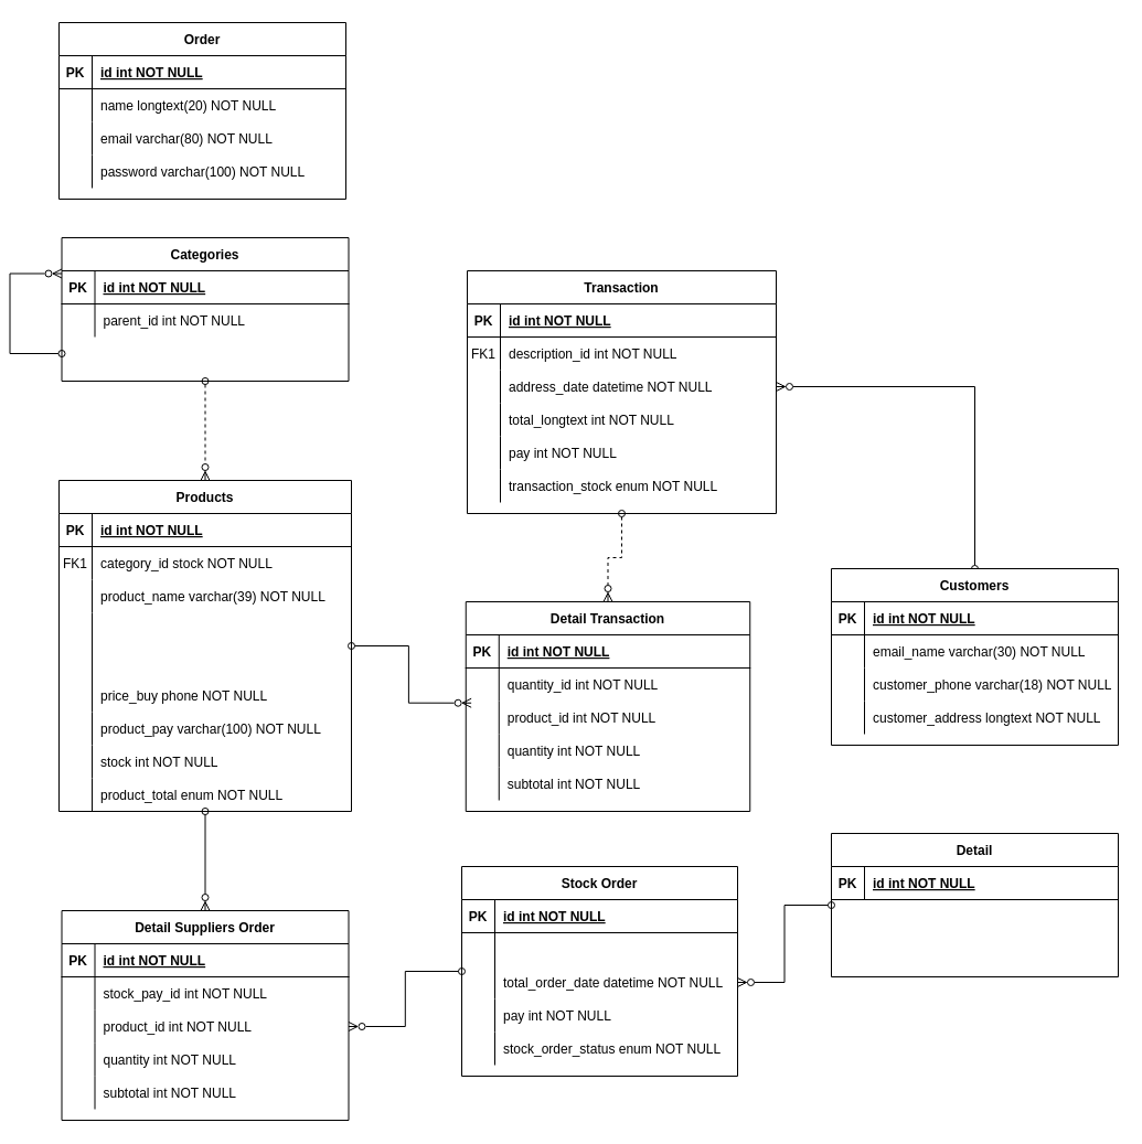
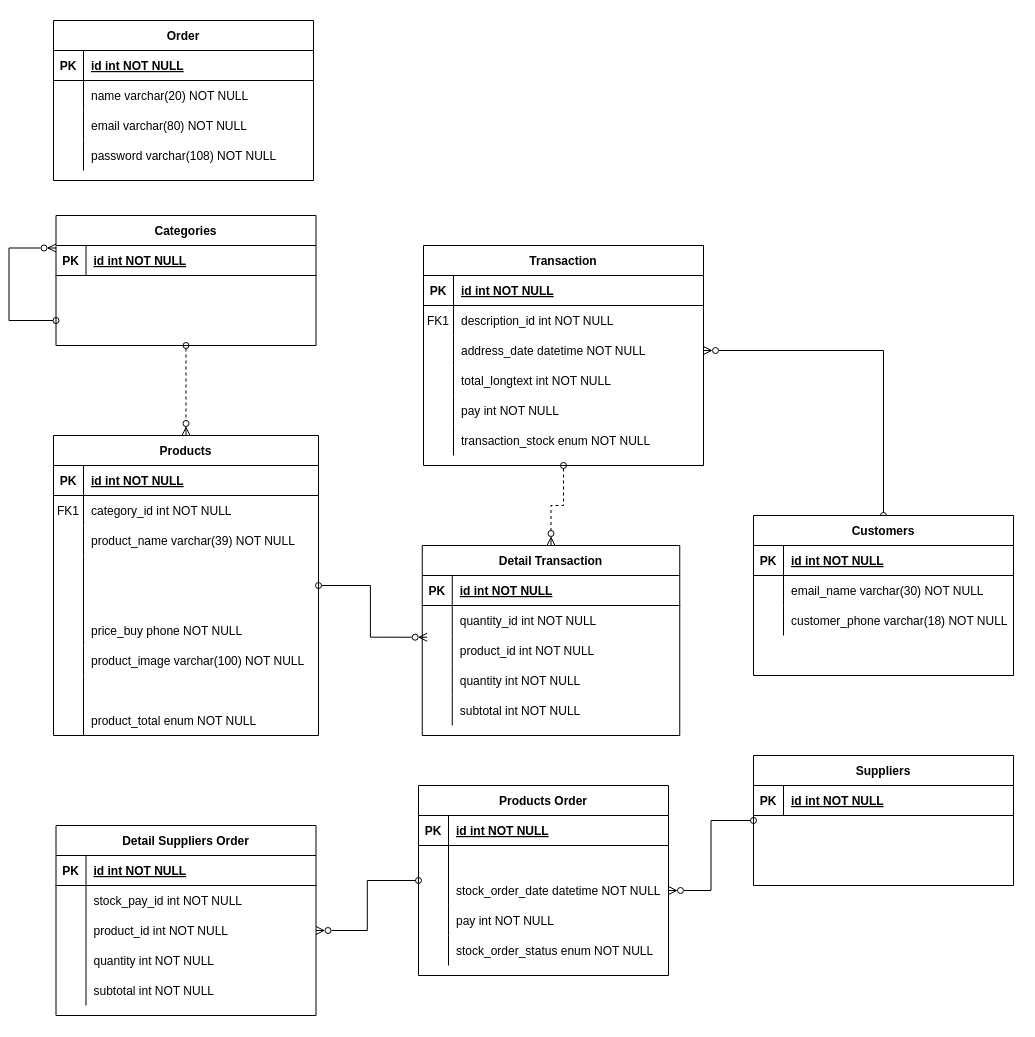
- <mxCell id="106" value="name longtext(20) NOT NULL" style="shape=partialRectangle;overflow=hidden;connectable=0;fillColor=none;top=0;left=0;bottom=0;right=0;align=left;spacingLeft=6;" parent="104" vertex="1"><mxGeometry x="30" width="230" height="30" as="geometry"><mxRectangle width="230" height="30" as="alternateBounds" /></mxGeometry></mxCell>
+ <mxCell id="106" value="name varchar(20) NOT NULL" style="shape=partialRectangle;overflow=hidden;connectable=0;fillColor=none;top=0;left=0;bottom=0;right=0;align=left;spacingLeft=6;" parent="104" vertex="1"><mxGeometry x="30" width="230" height="30" as="geometry"><mxRectangle width="230" height="30" as="alternateBounds" /></mxGeometry></mxCell>
- <mxCell id="112" value="password varchar(100) NOT NULL" style="shape=partialRectangle;overflow=hidden;connectable=0;fillColor=none;top=0;left=0;bottom=0;right=0;align=left;spacingLeft=6;" parent="110" vertex="1"><mxGeometry x="30" width="230" height="30" as="geometry"><mxRectangle width="230" height="30" as="alternateBounds" /></mxGeometry></mxCell>
+ <mxCell id="112" value="password varchar(108) NOT NULL" style="shape=partialRectangle;overflow=hidden;connectable=0;fillColor=none;top=0;left=0;bottom=0;right=0;align=left;spacingLeft=6;" parent="110" vertex="1"><mxGeometry x="30" width="230" height="30" as="geometry"><mxRectangle width="230" height="30" as="alternateBounds" /></mxGeometry></mxCell>
- <mxCell id="37" value="parent_id int NOT NULL" style="shape=partialRectangle;overflow=hidden;connectable=0;fillColor=none;top=0;left=0;bottom=0;right=0;align=left;spacingLeft=6;" parent="35" vertex="1"><mxGeometry x="30" width="230" height="30" as="geometry"><mxRectangle width="230" height="30" as="alternateBounds" /></mxGeometry></mxCell>
- <mxCell id="10" value="category_id stock NOT NULL" style="shape=partialRectangle;overflow=hidden;connectable=0;fillColor=none;top=0;left=0;bottom=0;right=0;align=left;spacingLeft=6;" parent="8" vertex="1"><mxGeometry x="30" width="235" height="30" as="geometry"><mxRectangle width="235" height="30" as="alternateBounds" /></mxGeometry></mxCell>
+ <mxCell id="10" value="category_id int NOT NULL" style="shape=partialRectangle;overflow=hidden;connectable=0;fillColor=none;top=0;left=0;bottom=0;right=0;align=left;spacingLeft=6;" parent="8" vertex="1"><mxGeometry x="30" width="235" height="30" as="geometry"><mxRectangle width="235" height="30" as="alternateBounds" /></mxGeometry></mxCell>
- <mxCell id="63" value="customer_address longtext NOT NULL" style="shape=partialRectangle;overflow=hidden;connectable=0;fillColor=none;top=0;left=0;bottom=0;right=0;align=left;spacingLeft=6;" parent="61" vertex="1"><mxGeometry x="30" width="230" height="30" as="geometry"><mxRectangle width="230" height="30" as="alternateBounds" /></mxGeometry></mxCell>
- <mxCell id="23" value="product_pay varchar(100) NOT NULL" style="shape=partialRectangle;overflow=hidden;connectable=0;fillColor=none;top=0;left=0;bottom=0;right=0;align=left;spacingLeft=6;" parent="21" vertex="1"><mxGeometry x="30" width="235" height="30" as="geometry"><mxRectangle width="235" height="30" as="alternateBounds" /></mxGeometry></mxCell>
+ <mxCell id="23" value="product_image varchar(100) NOT NULL" style="shape=partialRectangle;overflow=hidden;connectable=0;fillColor=none;top=0;left=0;bottom=0;right=0;align=left;spacingLeft=6;" parent="21" vertex="1"><mxGeometry x="30" width="235" height="30" as="geometry"><mxRectangle width="235" height="30" as="alternateBounds" /></mxGeometry></mxCell>
- <mxCell id="26" value="stock int NOT NULL" style="shape=partialRectangle;overflow=hidden;connectable=0;fillColor=none;top=0;left=0;bottom=0;right=0;align=left;spacingLeft=6;" parent="24" vertex="1"><mxGeometry x="30" width="235" height="30" as="geometry"><mxRectangle width="235" height="30" as="alternateBounds" /></mxGeometry></mxCell>
- <mxCell id="42" value="Detail" style="shape=table;startSize=30;container=1;collapsible=1;childLayout=tableLayout;fixedRows=1;rowLines=0;fontStyle=1;align=center;resizeLast=1;" parent="1" vertex="1"><mxGeometry x="720" y="755" width="260" height="130" as="geometry" /></mxCell>
+ <mxCell id="42" value="Suppliers" style="shape=table;startSize=30;container=1;collapsible=1;childLayout=tableLayout;fixedRows=1;rowLines=0;fontStyle=1;align=center;resizeLast=1;" parent="1" vertex="1"><mxGeometry x="720" y="755" width="260" height="130" as="geometry" /></mxCell>
- <mxCell id="3" style="edgeStyle=orthogonalEdgeStyle;rounded=0;orthogonalLoop=1;jettySize=auto;html=1;entryX=0.5;entryY=0;entryDx=0;entryDy=0;startArrow=oval;startFill=0;endArrow=ERzeroToMany;endFill=0;" parent="1" source="4" target="129" edge="1"><mxGeometry relative="1" as="geometry" /></mxCell>
- <mxCell id="114" value="Stock Order" style="shape=table;startSize=30;container=1;collapsible=1;childLayout=tableLayout;fixedRows=1;rowLines=0;fontStyle=1;align=center;resizeLast=1;" parent="1" vertex="1"><mxGeometry x="385" y="785" width="250" height="190" as="geometry" /></mxCell>
+ <mxCell id="114" value="Products Order" style="shape=table;startSize=30;container=1;collapsible=1;childLayout=tableLayout;fixedRows=1;rowLines=0;fontStyle=1;align=center;resizeLast=1;" parent="1" vertex="1"><mxGeometry x="385" y="785" width="250" height="190" as="geometry" /></mxCell>
- <mxCell id="122" value="total_order_date datetime NOT NULL" style="shape=partialRectangle;overflow=hidden;connectable=0;fillColor=none;top=0;left=0;bottom=0;right=0;align=left;spacingLeft=6;" parent="120" vertex="1"><mxGeometry x="30" width="220" height="30" as="geometry"><mxRectangle width="220" height="30" as="alternateBounds" /></mxGeometry></mxCell>
+ <mxCell id="122" value="stock_order_date datetime NOT NULL" style="shape=partialRectangle;overflow=hidden;connectable=0;fillColor=none;top=0;left=0;bottom=0;right=0;align=left;spacingLeft=6;" parent="120" vertex="1"><mxGeometry x="30" width="220" height="30" as="geometry"><mxRectangle width="220" height="30" as="alternateBounds" /></mxGeometry></mxCell>
